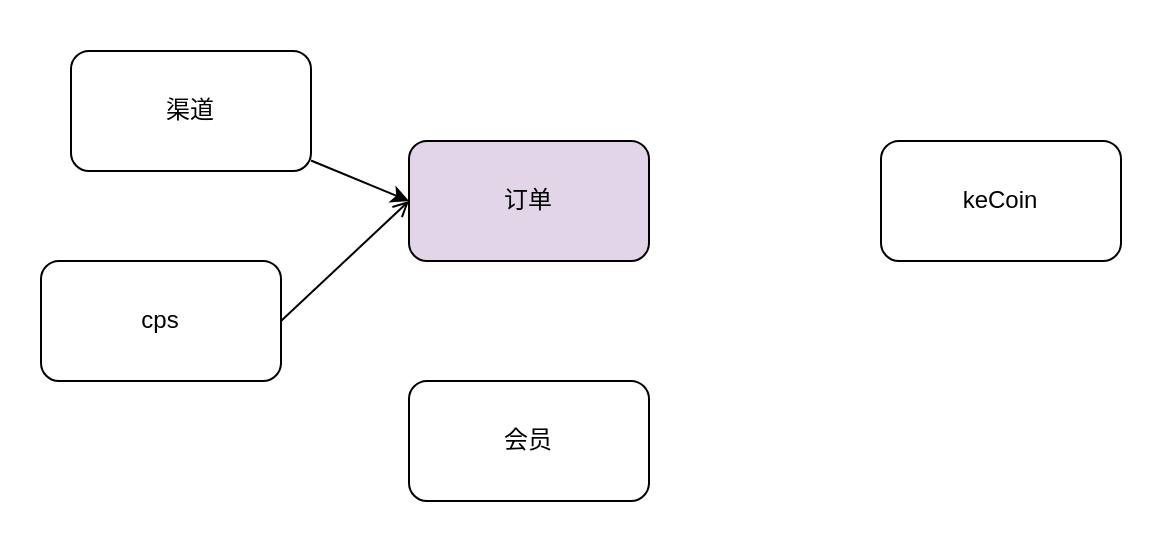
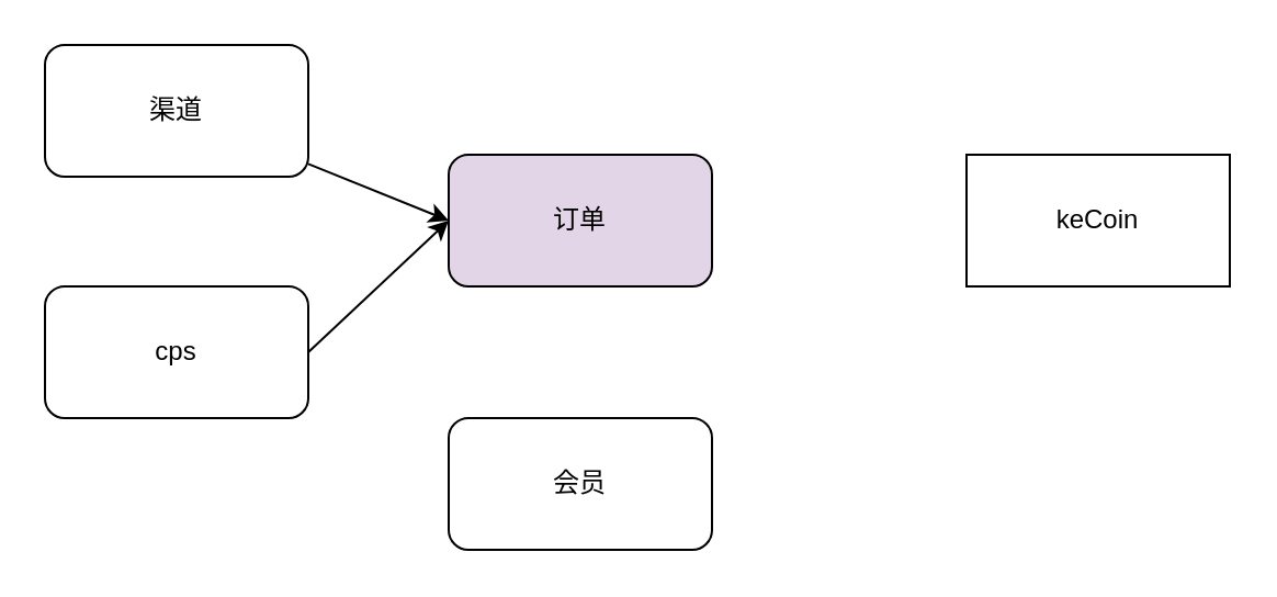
- <mxCell id="4" value="渠道" style="rounded=1;whiteSpace=wrap;html=1;" vertex="1" parent="1"><mxGeometry x="35" y="25" width="120" height="60" as="geometry" /></mxCell>
+ <mxCell id="4" value="渠道" style="rounded=1;whiteSpace=wrap;html=1;" vertex="1" parent="1"><mxGeometry x="20" y="20" width="120" height="60" as="geometry" /></mxCell>
- <mxCell id="8" value="keCoin" style="rounded=1;whiteSpace=wrap;html=1;" vertex="1" parent="1"><mxGeometry x="440" y="70" width="120" height="60" as="geometry" /></mxCell>
+ <mxCell id="8" value="keCoin" style="whiteSpace=wrap;html=1;rounded=0;" vertex="1" parent="1"><mxGeometry x="440" y="70" width="120" height="60" as="geometry" /></mxCell>
- <mxCell id="5" style="rounded=0;orthogonalLoop=1;jettySize=auto;html=1;entryX=0;entryY=0.5;entryDx=0;entryDy=0;exitX=1;exitY=0.5;exitDx=0;exitDy=0;endArrow=open;" edge="1" parent="1" source="6" target="2"><mxGeometry relative="1" as="geometry" /></mxCell>
+ <mxCell id="5" style="rounded=0;orthogonalLoop=1;jettySize=auto;html=1;entryX=0;entryY=0.5;entryDx=0;entryDy=0;exitX=1;exitY=0.5;exitDx=0;exitDy=0;" edge="1" parent="1" source="6" target="2"><mxGeometry relative="1" as="geometry" /></mxCell>
